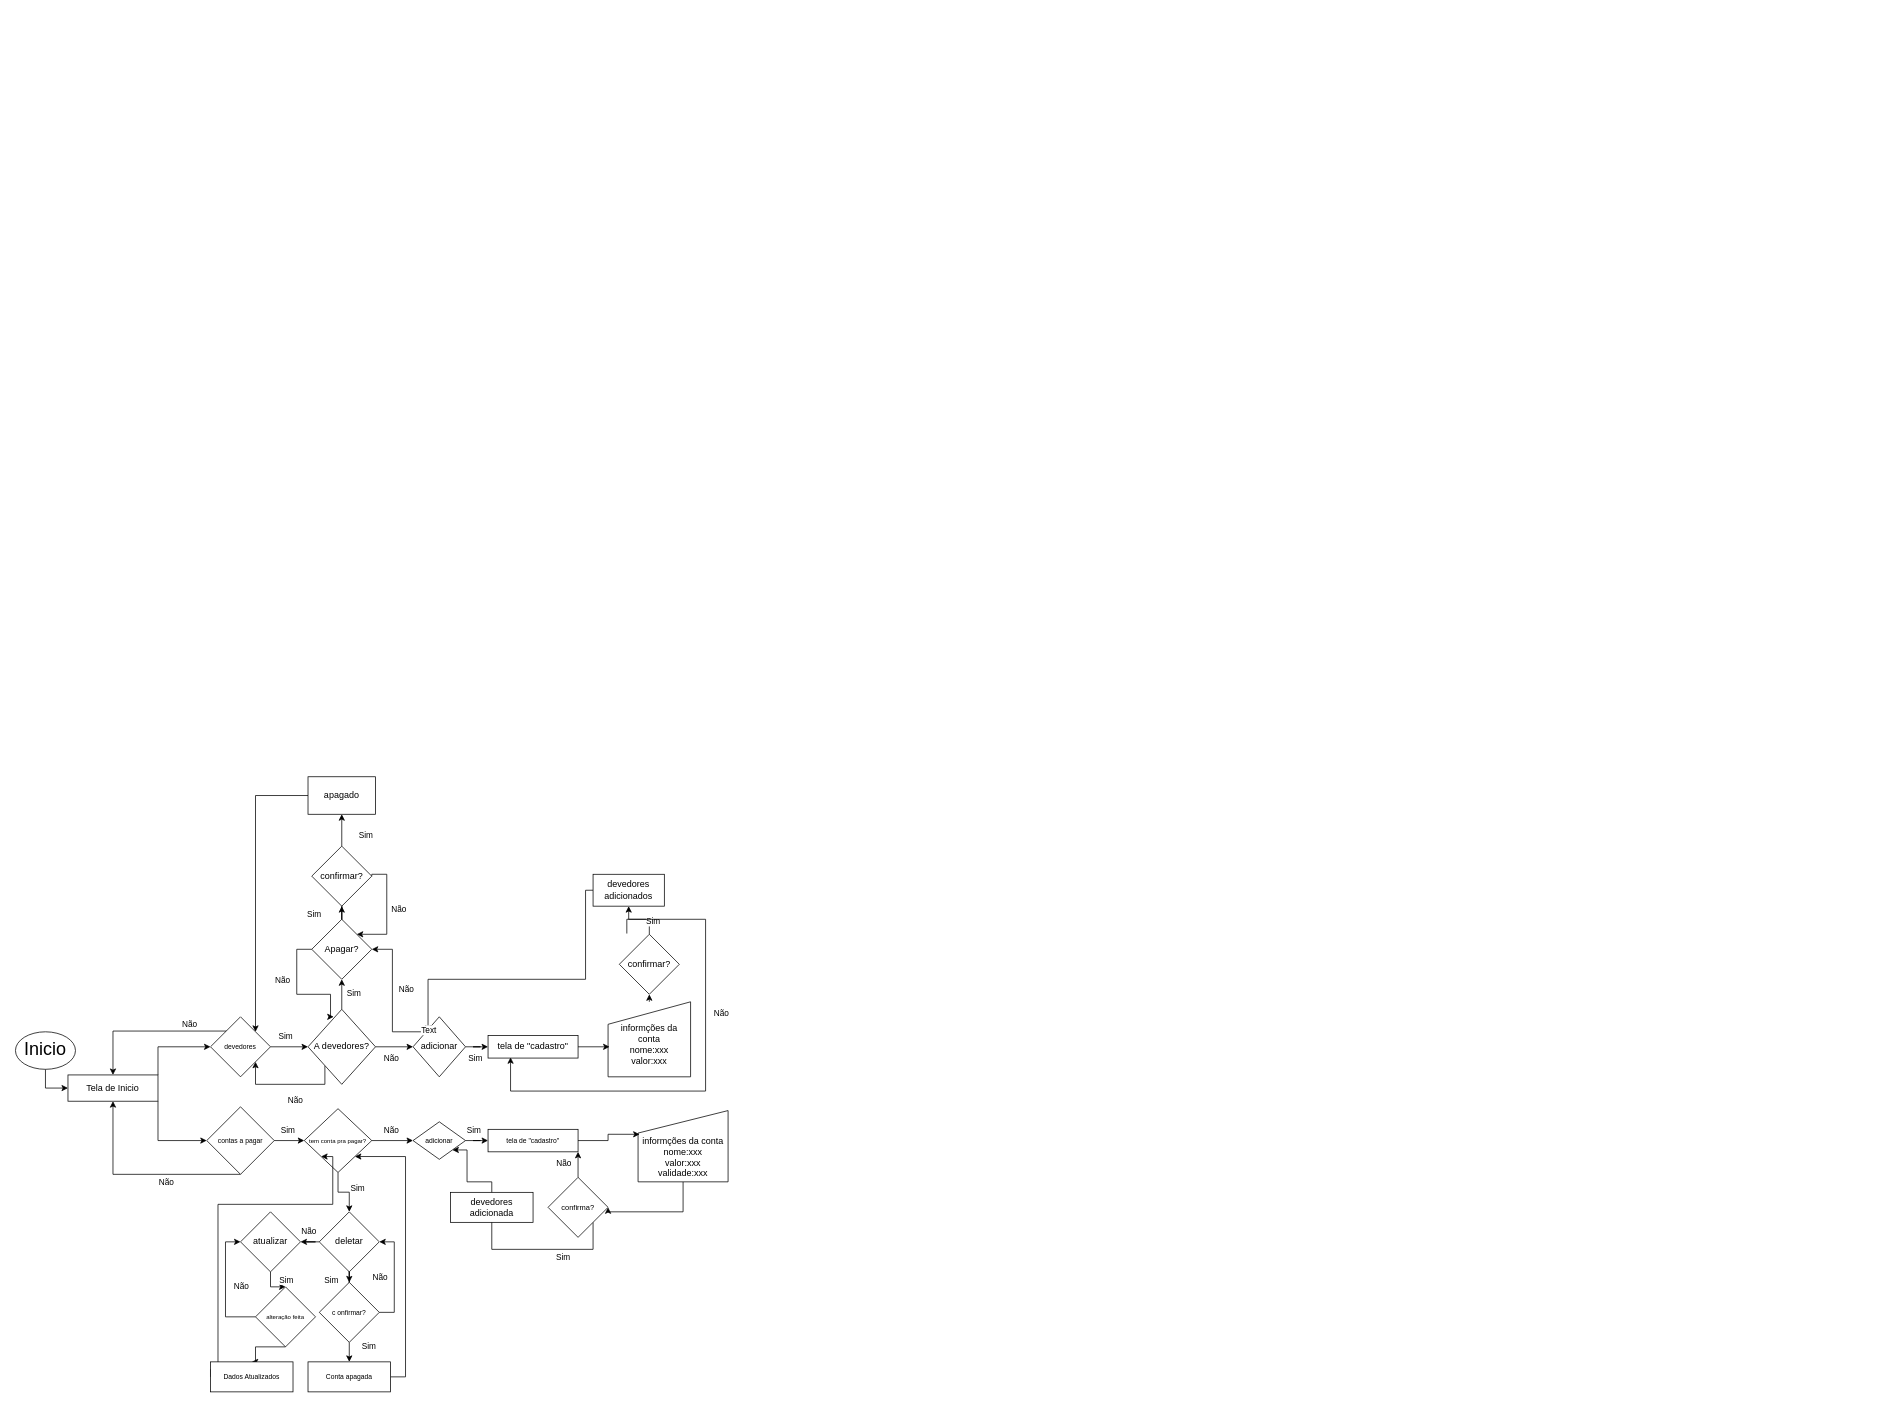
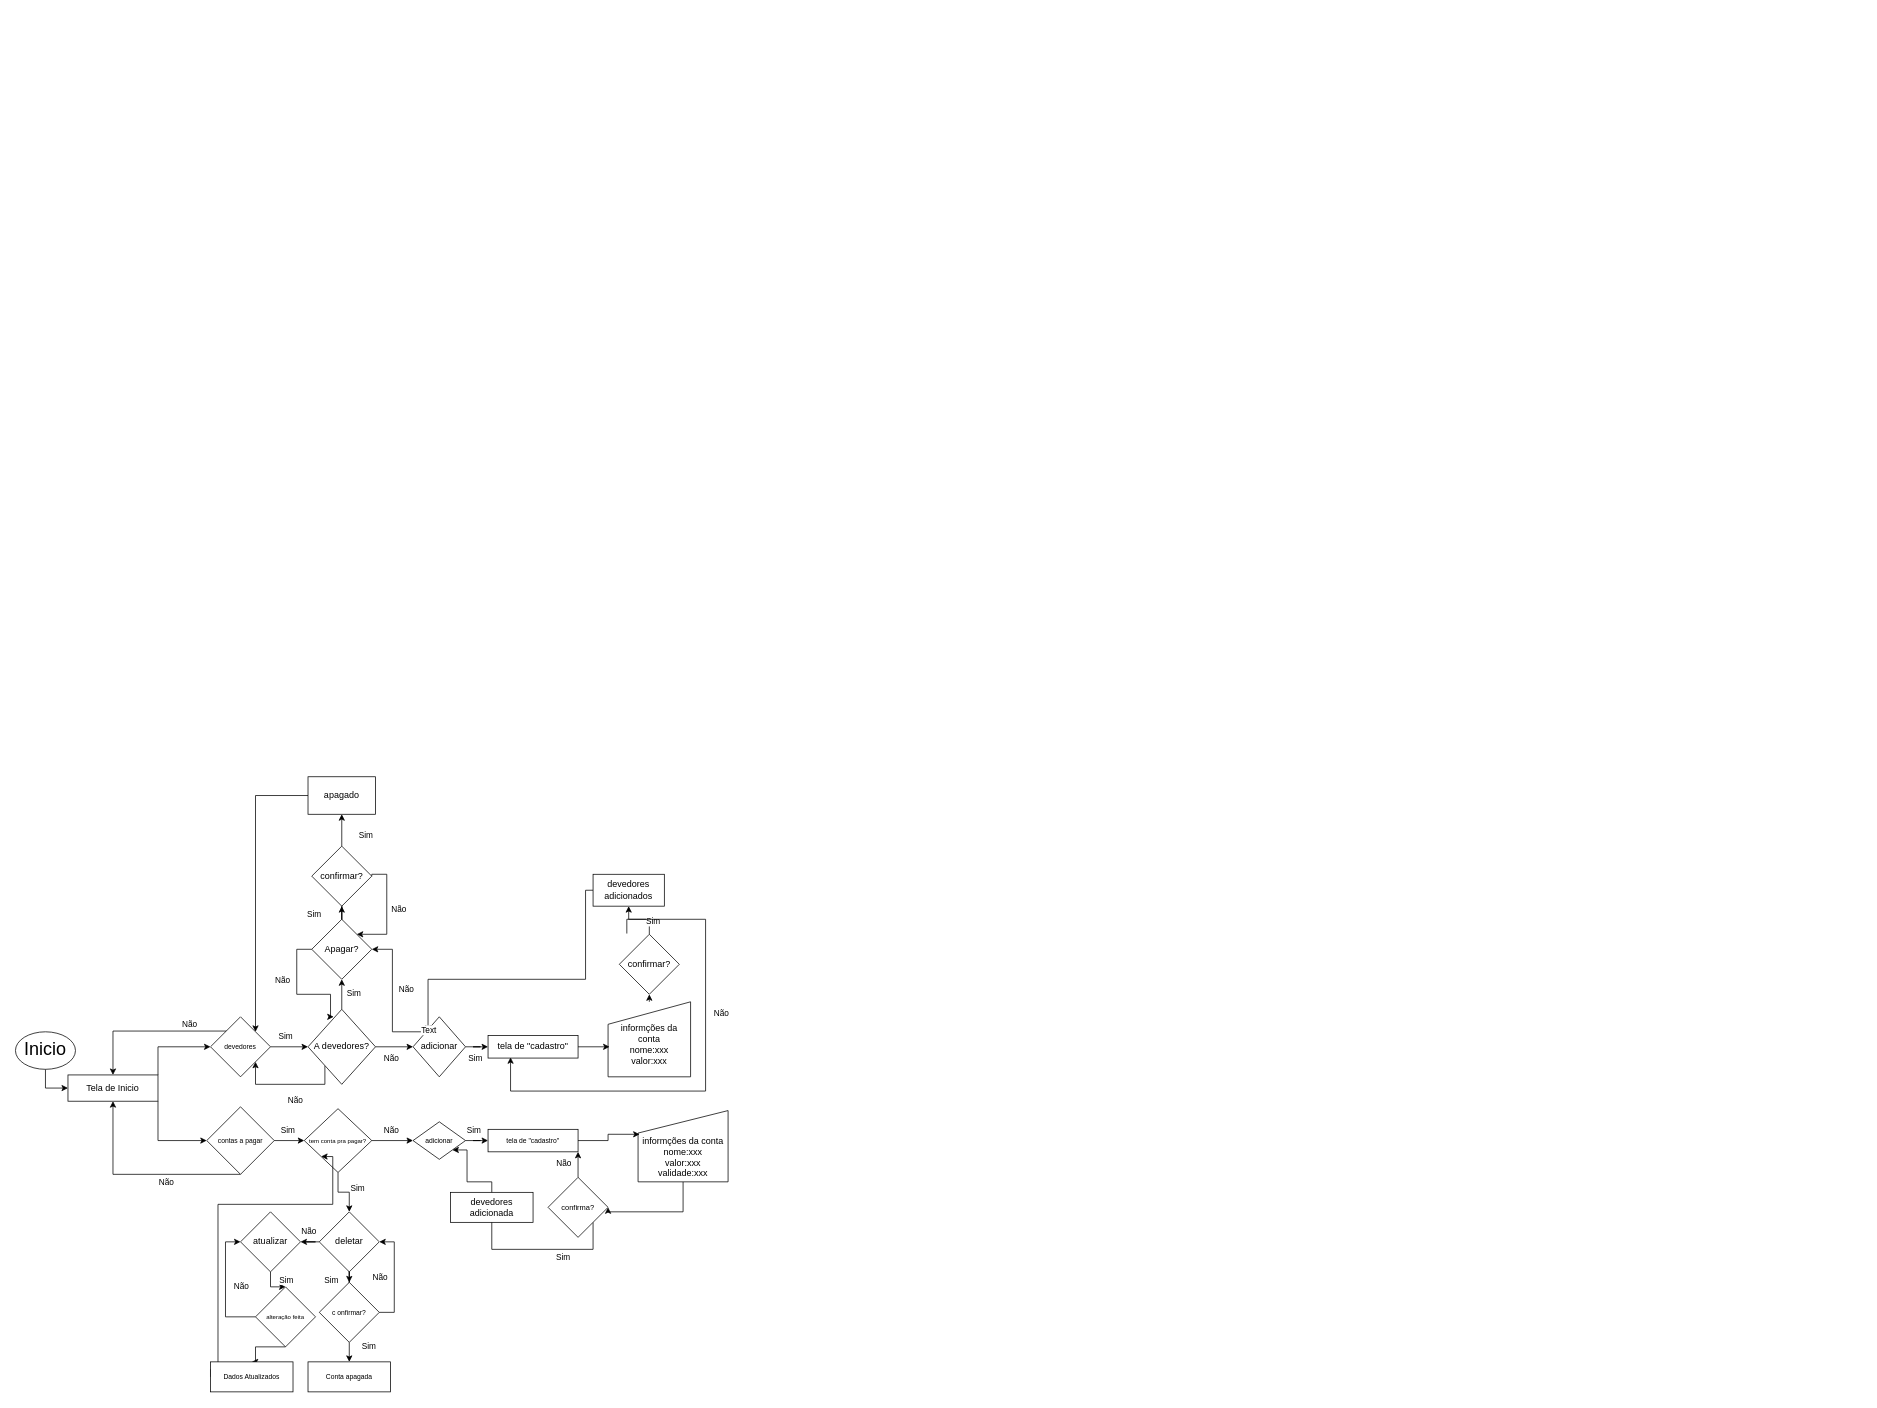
- <mxCell id="50" style="edgeStyle=orthogonalEdgeStyle;rounded=0;orthogonalLoop=1;jettySize=auto;html=1;exitX=1;exitY=0.5;exitDx=0;exitDy=0;entryX=1;entryY=1;entryDx=0;entryDy=0;" parent="1" source="51" target="39" edge="1"><mxGeometry relative="1" as="geometry"><Array as="points"><mxPoint x="540" y="1835" /><mxPoint x="540" y="1541" /></Array></mxGeometry></mxCell>
